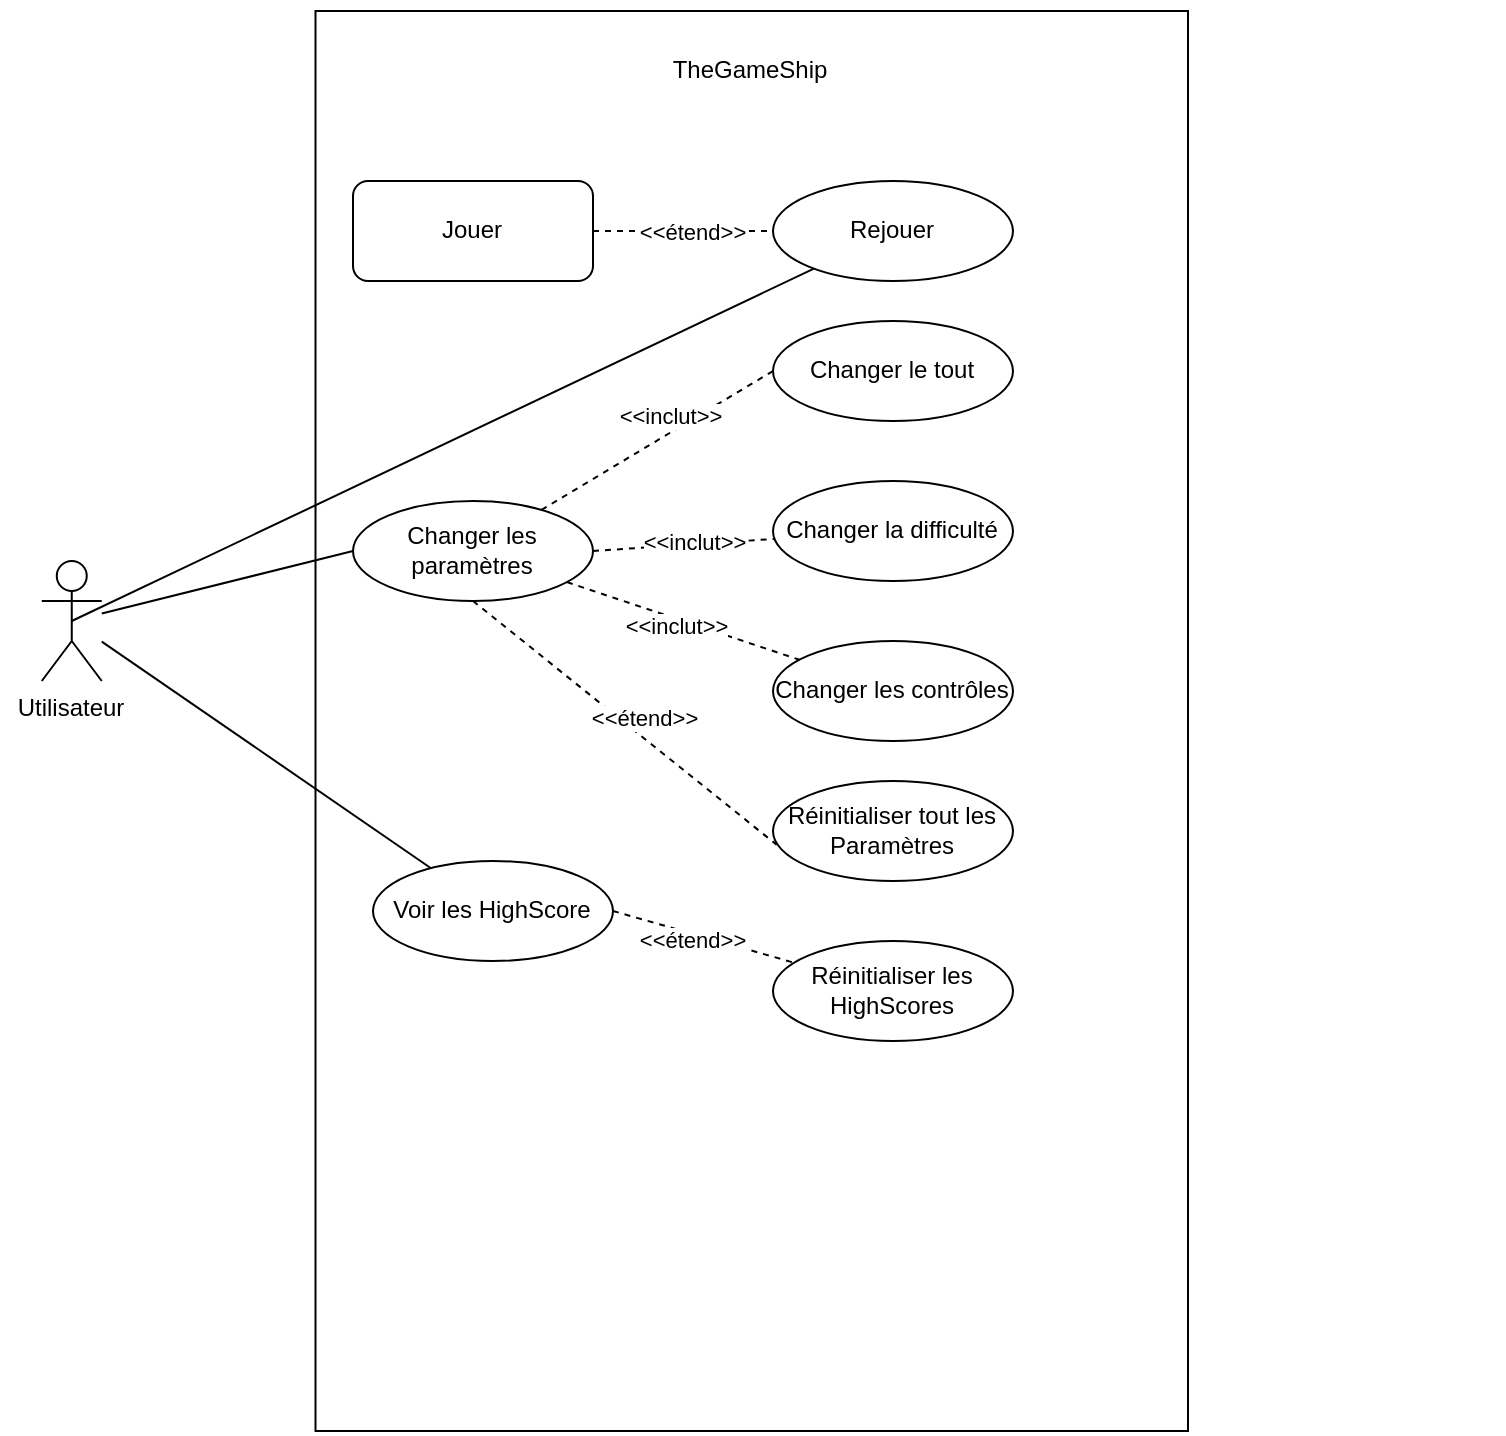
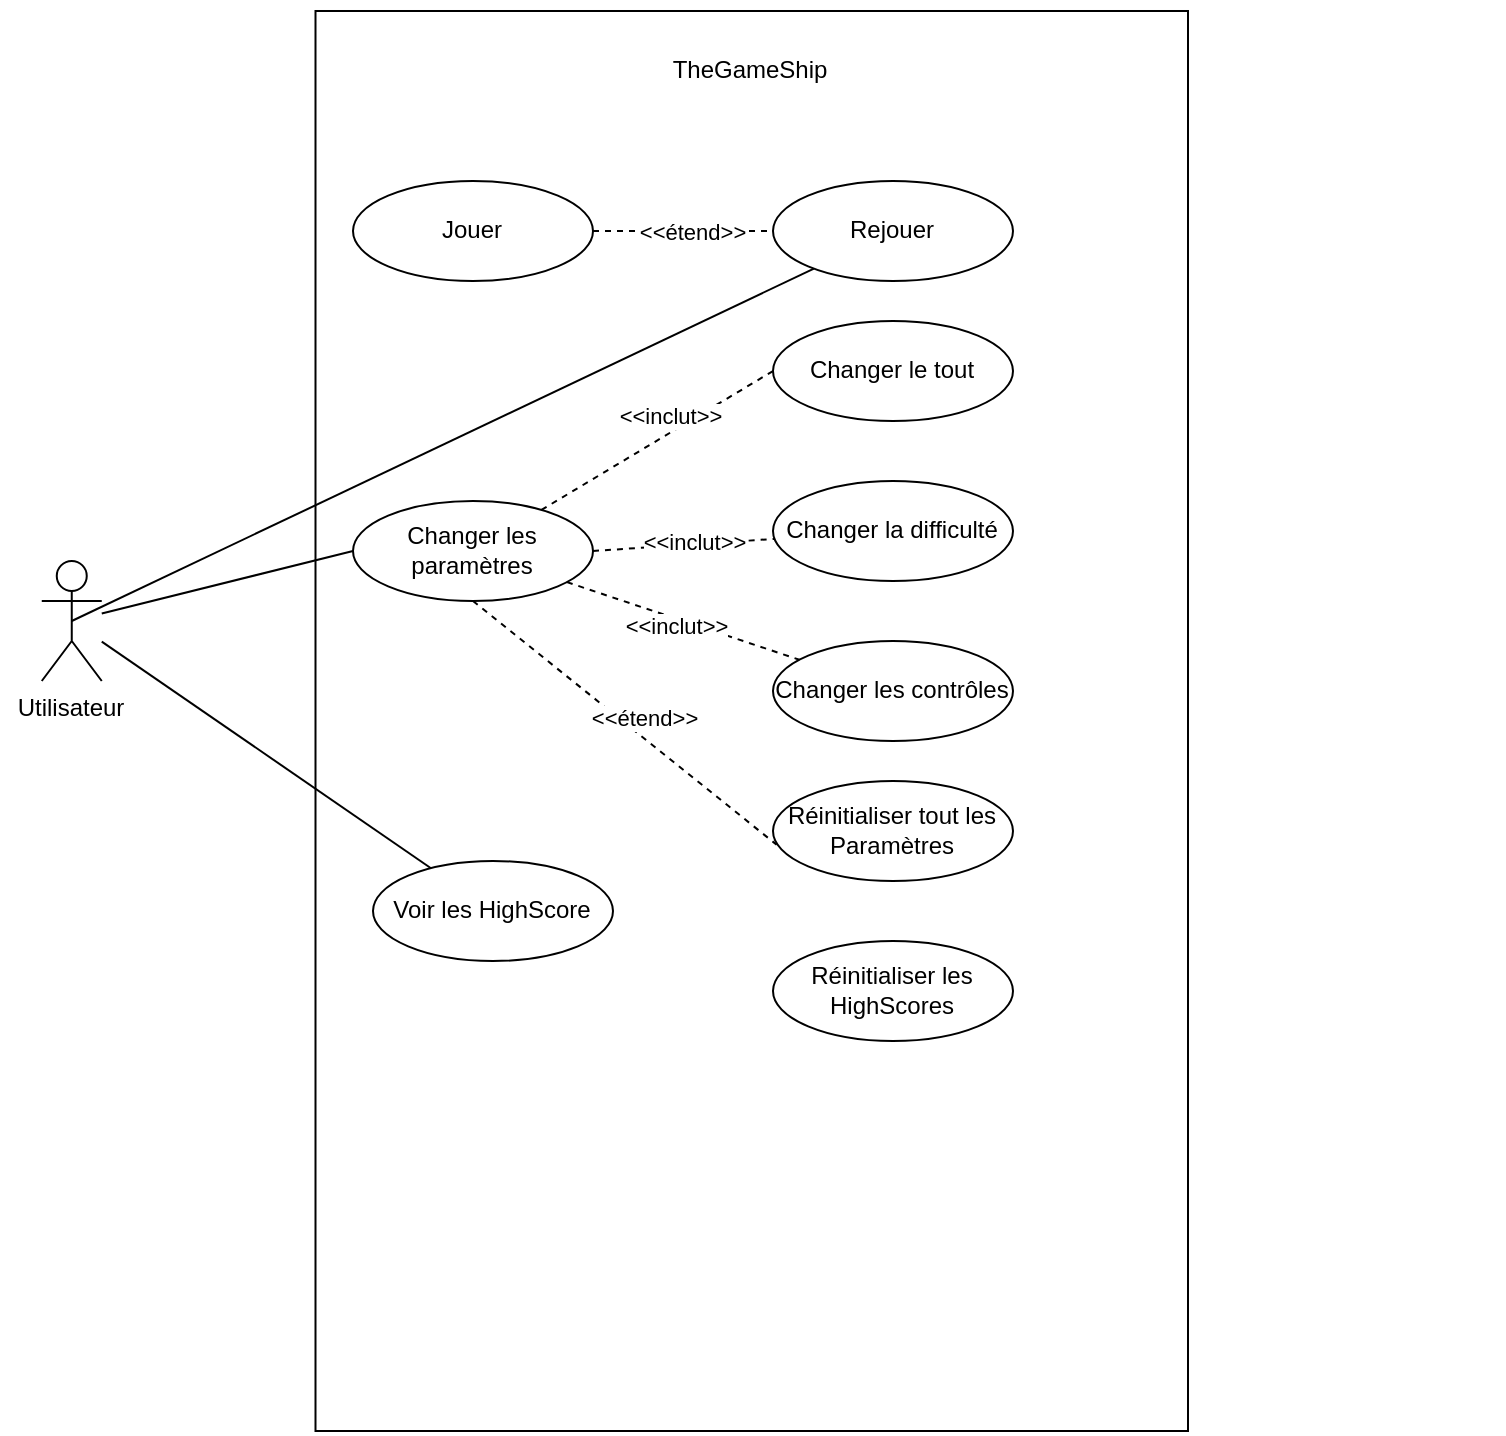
- <mxCell id="5" value="Jouer" style="whiteSpace=wrap;html=1;rounded=1;" vertex="1" parent="1"><mxGeometry x="176" y="90" width="120" height="50" as="geometry" /></mxCell>
+ <mxCell id="5" value="Jouer" style="ellipse;whiteSpace=wrap;html=1;" vertex="1" parent="1"><mxGeometry x="176" y="90" width="120" height="50" as="geometry" /></mxCell>
- <mxCell id="24" value="" style="endArrow=none;dashed=1;html=1;rounded=0;exitX=1;exitY=0.5;exitDx=0;exitDy=0;" edge="1" parent="1" source="7" target="23"><mxGeometry width="50" height="50" relative="1" as="geometry"><mxPoint x="356" y="330" as="sourcePoint" /><mxPoint x="406" y="280" as="targetPoint" /></mxGeometry></mxCell>
- <mxCell id="25" value="&amp;lt;&amp;lt;étend&amp;gt;&amp;gt;" style="edgeLabel;html=1;align=center;verticalAlign=middle;resizable=0;points=[];" vertex="1" connectable="0" parent="24"><mxGeometry x="-0.398" y="-2" relative="1" as="geometry"><mxPoint x="13" y="5" as="offset" /></mxGeometry></mxCell>
